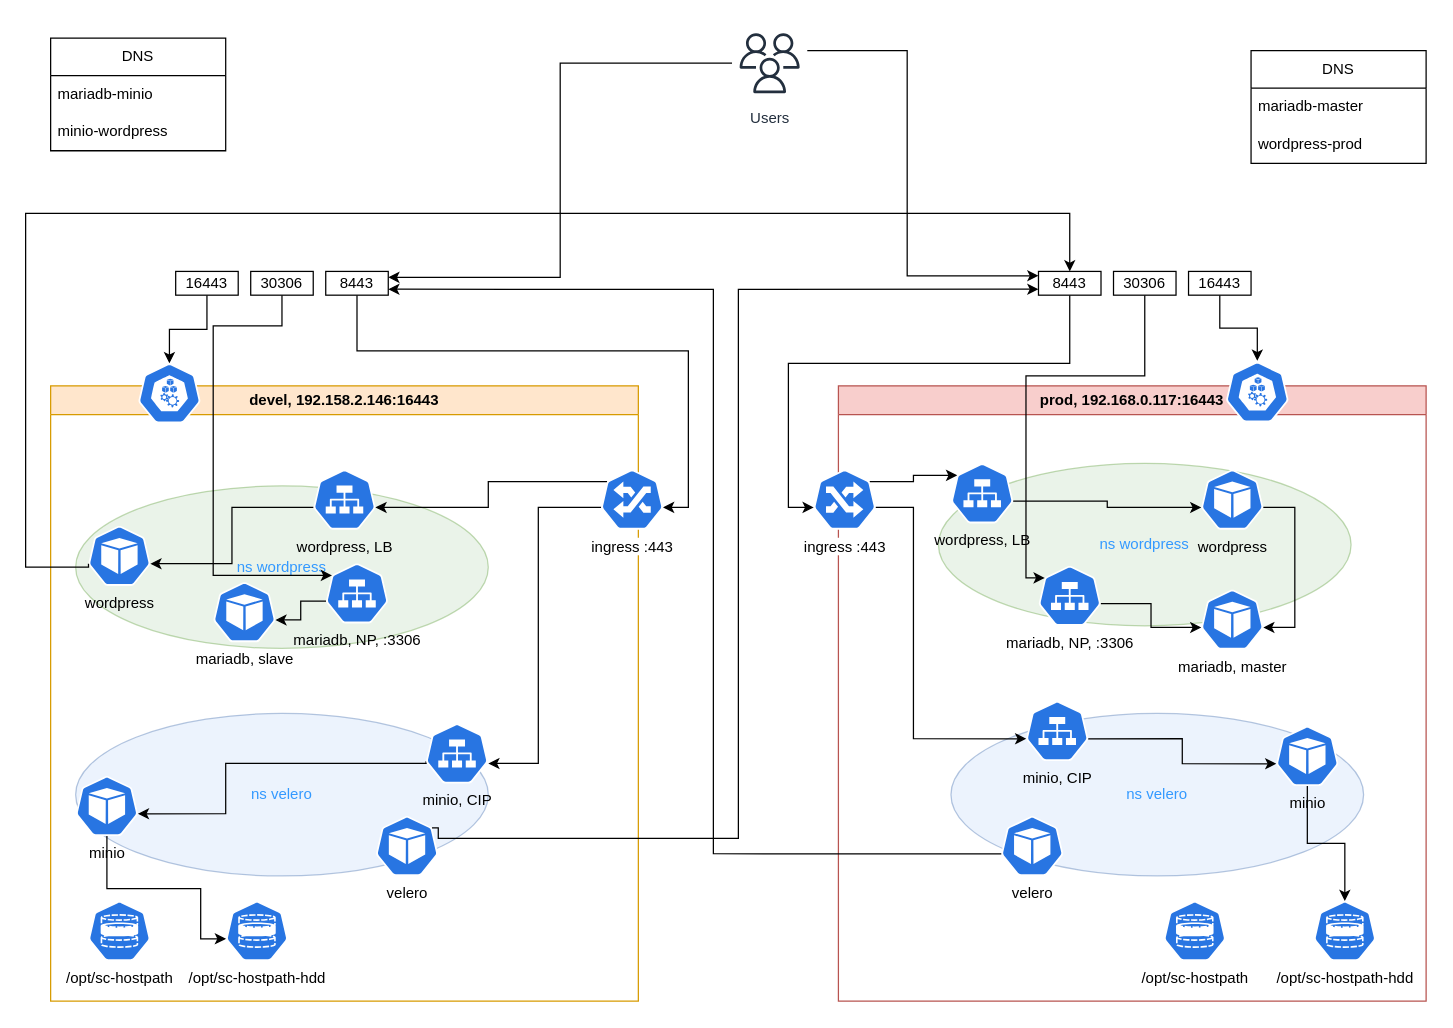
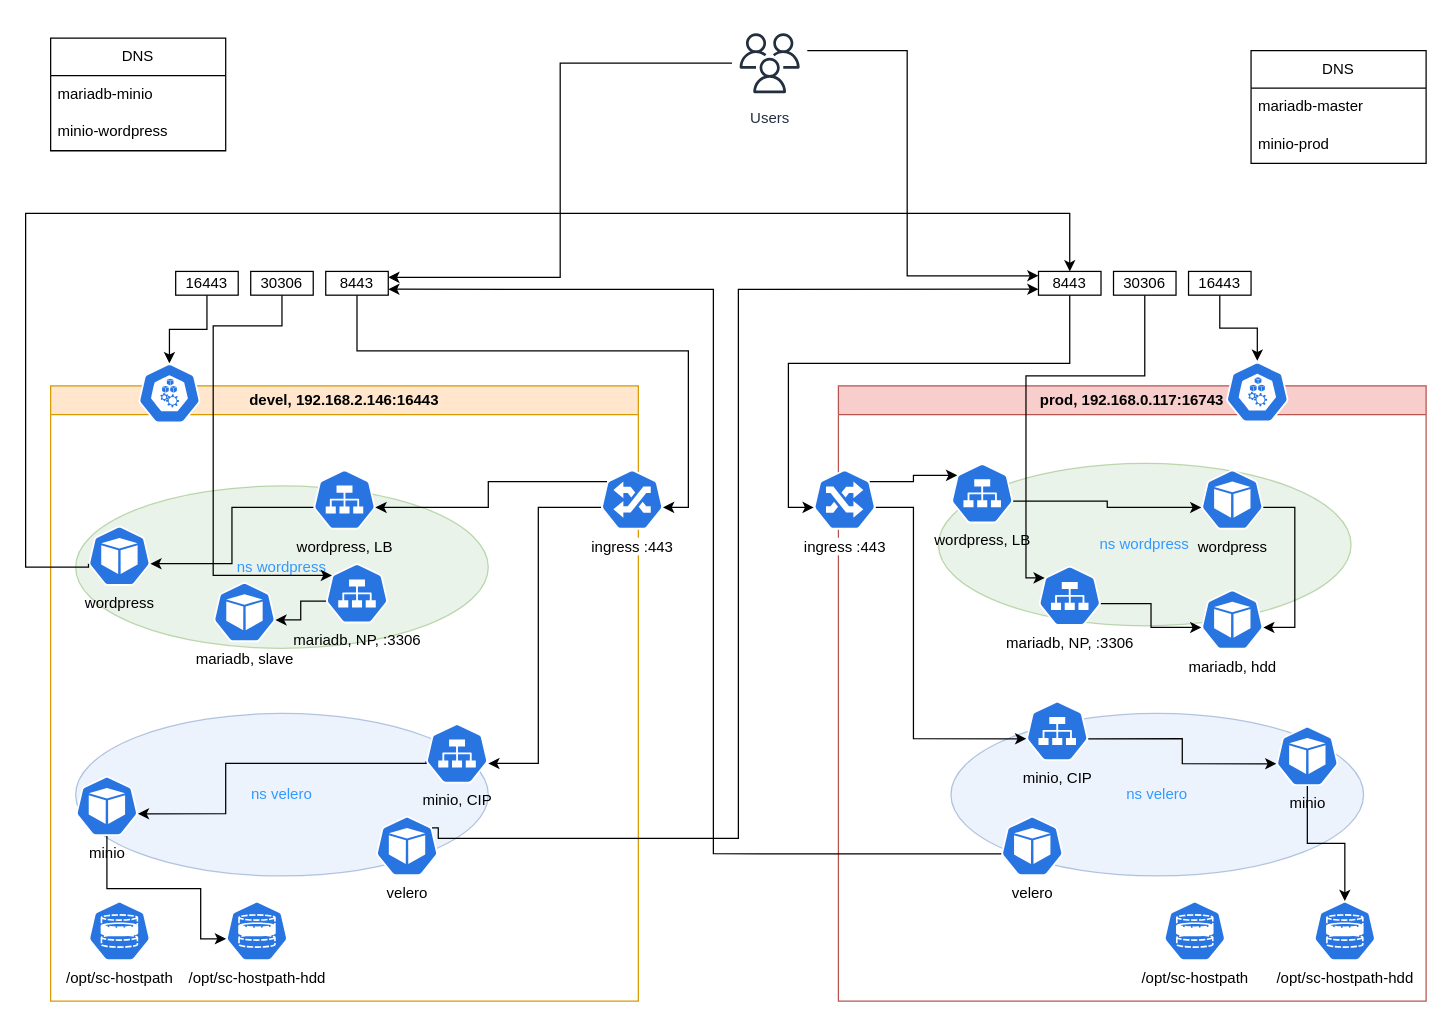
- <mxCell id="60" value="wordpress-prod" style="text;strokeColor=none;fillColor=none;align=left;verticalAlign=middle;spacingLeft=4;spacingRight=4;overflow=hidden;points=[[0,0.5],[1,0.5]];portConstraint=eastwest;rotatable=0;whiteSpace=wrap;html=1;" parent="58" vertex="1"><mxGeometry y="60" width="140" height="30" as="geometry" /></mxCell>
+ <mxCell id="60" value="minio-prod" style="text;strokeColor=none;fillColor=none;align=left;verticalAlign=middle;spacingLeft=4;spacingRight=4;overflow=hidden;points=[[0,0.5],[1,0.5]];portConstraint=eastwest;rotatable=0;whiteSpace=wrap;html=1;" parent="58" vertex="1"><mxGeometry y="60" width="140" height="30" as="geometry" /></mxCell>
- <mxCell id="2" value="devel, 192.158.2.146:16443" style="swimlane;whiteSpace=wrap;html=1;startSize=23;fillColor=#ffe6cc;strokeColor=#d79b00;" parent="1" vertex="1"><mxGeometry x="40" y="308" width="470" height="492" as="geometry"><mxRectangle y="358" width="190" height="30" as="alternateBounds" /></mxGeometry></mxCell>
+ <mxCell id="2" value="devel, 192.168.2.146:16443" style="swimlane;whiteSpace=wrap;html=1;startSize=23;fillColor=#ffe6cc;strokeColor=#d79b00;" parent="1" vertex="1"><mxGeometry x="40" y="308" width="470" height="492" as="geometry"><mxRectangle y="358" width="190" height="30" as="alternateBounds" /></mxGeometry></mxCell>
- <mxCell id="18" value="prod, 192.168.0.117:16443" style="swimlane;whiteSpace=wrap;html=1;glass=0;fillColor=#f8cecc;strokeColor=#b85450;" parent="1" vertex="1"><mxGeometry x="670" y="308" width="470" height="492" as="geometry"><mxRectangle x="630" y="358" width="190" height="30" as="alternateBounds" /></mxGeometry></mxCell>
+ <mxCell id="18" value="prod, 192.168.0.117:16743" style="swimlane;whiteSpace=wrap;html=1;glass=0;fillColor=#f8cecc;strokeColor=#b85450;" parent="1" vertex="1"><mxGeometry x="670" y="308" width="470" height="492" as="geometry"><mxRectangle x="630" y="358" width="190" height="30" as="alternateBounds" /></mxGeometry></mxCell>
- <mxCell id="35" value="mariadb, master" style="sketch=0;html=1;dashed=0;whitespace=wrap;fillColor=#2875E2;strokeColor=#ffffff;points=[[0.005,0.63,0],[0.1,0.2,0],[0.9,0.2,0],[0.5,0,0],[0.995,0.63,0],[0.72,0.99,0],[0.5,1,0],[0.28,0.99,0]];verticalLabelPosition=bottom;align=center;verticalAlign=top;shape=mxgraph.kubernetes.icon;prIcon=pod" parent="18" vertex="1"><mxGeometry x="290" y="163" width="50" height="48" as="geometry" /></mxCell>
+ <mxCell id="35" value="mariadb, hdd" style="sketch=0;html=1;dashed=0;whitespace=wrap;fillColor=#2875E2;strokeColor=#ffffff;points=[[0.005,0.63,0],[0.1,0.2,0],[0.9,0.2,0],[0.5,0,0],[0.995,0.63,0],[0.72,0.99,0],[0.5,1,0],[0.28,0.99,0]];verticalLabelPosition=bottom;align=center;verticalAlign=top;shape=mxgraph.kubernetes.icon;prIcon=pod" parent="18" vertex="1"><mxGeometry x="290" y="163" width="50" height="48" as="geometry" /></mxCell>
